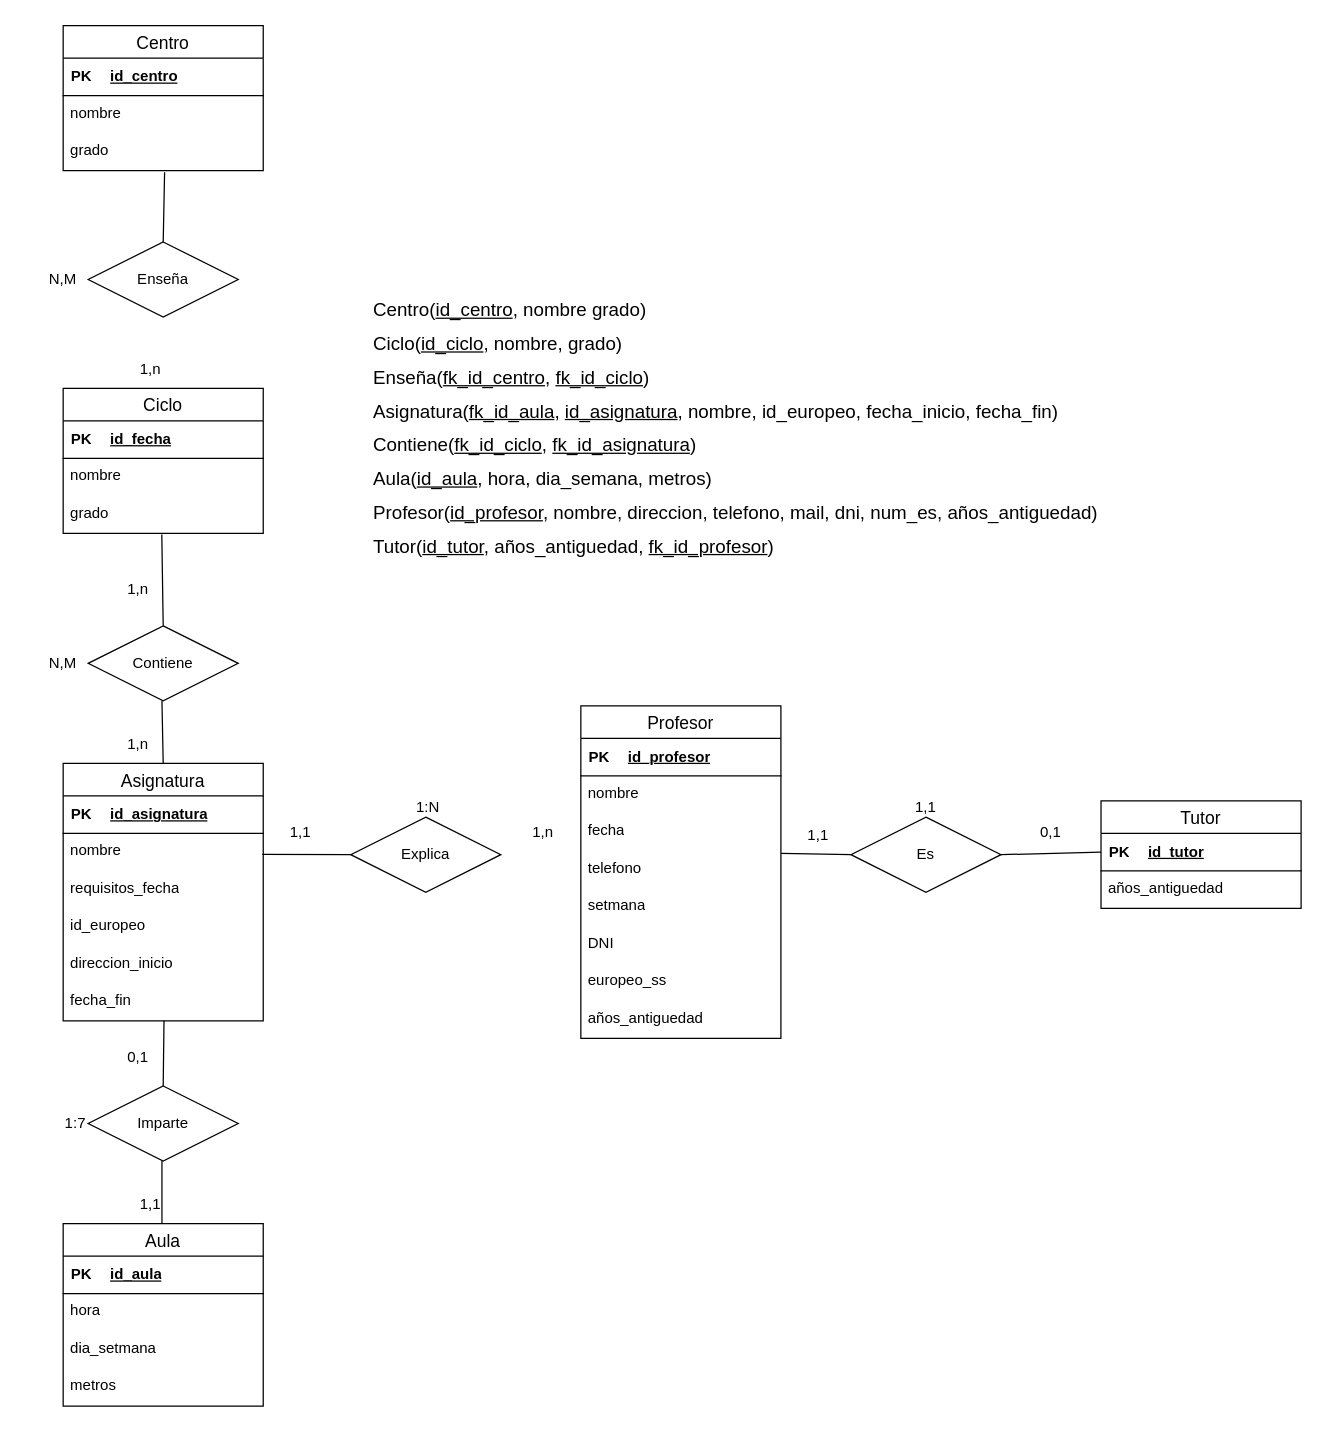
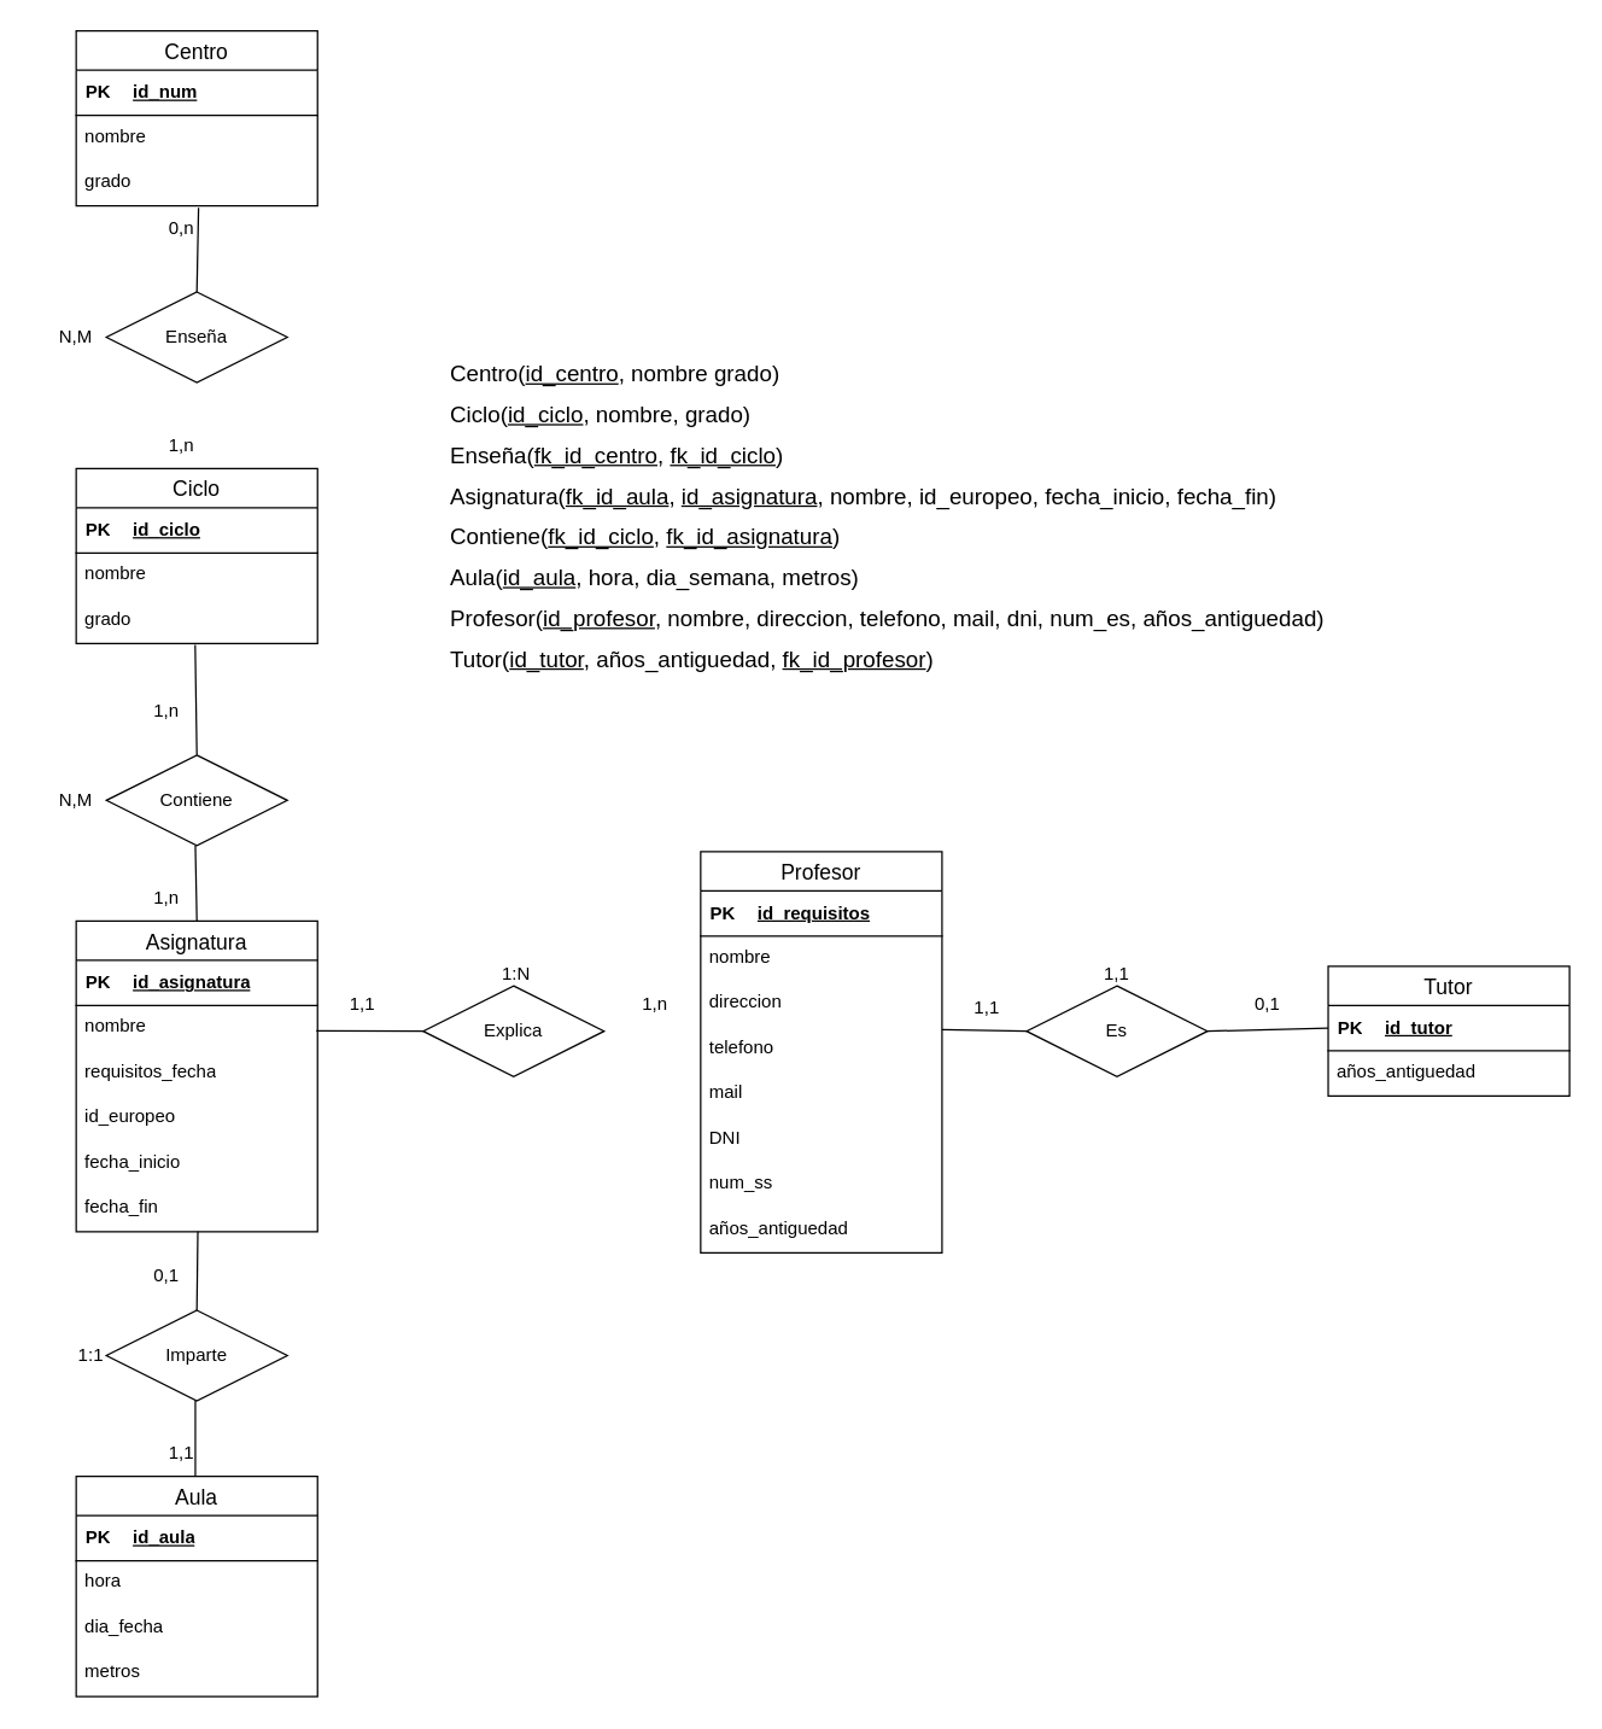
- <mxCell id="31" value="id_centro" style="shape=partialRectangle;connectable=0;fillColor=none;top=0;left=0;bottom=0;right=0;align=left;spacingLeft=6;fontStyle=5;overflow=hidden;whiteSpace=wrap;html=1;" parent="29" vertex="1"><mxGeometry x="30" width="130" height="30" as="geometry"><mxRectangle width="130" height="30" as="alternateBounds" /></mxGeometry></mxCell>
+ <mxCell id="31" value="id_num" style="shape=partialRectangle;connectable=0;fillColor=none;top=0;left=0;bottom=0;right=0;align=left;spacingLeft=6;fontStyle=5;overflow=hidden;whiteSpace=wrap;html=1;" parent="29" vertex="1"><mxGeometry x="30" width="130" height="30" as="geometry"><mxRectangle width="130" height="30" as="alternateBounds" /></mxGeometry></mxCell>
+ <mxCell id="62" value="0,n" style="text;html=1;strokeColor=none;fillColor=none;align=center;verticalAlign=middle;whiteSpace=wrap;rounded=0;" parent="1" vertex="1"><mxGeometry x="90" y="136" width="60" height="30" as="geometry" /></mxCell>
- <mxCell id="24" value="id_fecha" style="shape=partialRectangle;connectable=0;fillColor=none;top=0;left=0;bottom=0;right=0;align=left;spacingLeft=6;fontStyle=5;overflow=hidden;whiteSpace=wrap;html=1;" parent="22" vertex="1"><mxGeometry x="30" width="130" height="30" as="geometry"><mxRectangle width="130" height="30" as="alternateBounds" /></mxGeometry></mxCell>
+ <mxCell id="24" value="id_ciclo" style="shape=partialRectangle;connectable=0;fillColor=none;top=0;left=0;bottom=0;right=0;align=left;spacingLeft=6;fontStyle=5;overflow=hidden;whiteSpace=wrap;html=1;" parent="22" vertex="1"><mxGeometry x="30" width="130" height="30" as="geometry"><mxRectangle width="130" height="30" as="alternateBounds" /></mxGeometry></mxCell>
- <mxCell id="38" value="id_profesor" style="shape=partialRectangle;connectable=0;fillColor=none;top=0;left=0;bottom=0;right=0;align=left;spacingLeft=6;fontStyle=5;overflow=hidden;whiteSpace=wrap;html=1;" parent="36" vertex="1"><mxGeometry x="30" width="130" height="30" as="geometry"><mxRectangle width="130" height="30" as="alternateBounds" /></mxGeometry></mxCell>
+ <mxCell id="38" value="id_requisitos" style="shape=partialRectangle;connectable=0;fillColor=none;top=0;left=0;bottom=0;right=0;align=left;spacingLeft=6;fontStyle=5;overflow=hidden;whiteSpace=wrap;html=1;" parent="36" vertex="1"><mxGeometry x="30" width="130" height="30" as="geometry"><mxRectangle width="130" height="30" as="alternateBounds" /></mxGeometry></mxCell>
- <mxCell id="40" value="fecha" style="text;strokeColor=none;fillColor=none;spacingLeft=4;spacingRight=4;overflow=hidden;rotatable=0;points=[[0,0.5],[1,0.5]];portConstraint=eastwest;fontSize=12;whiteSpace=wrap;html=1;" parent="34" vertex="1"><mxGeometry y="86" width="160" height="30" as="geometry" /></mxCell>
+ <mxCell id="40" value="direccion" style="text;strokeColor=none;fillColor=none;spacingLeft=4;spacingRight=4;overflow=hidden;rotatable=0;points=[[0,0.5],[1,0.5]];portConstraint=eastwest;fontSize=12;whiteSpace=wrap;html=1;" parent="34" vertex="1"><mxGeometry y="86" width="160" height="30" as="geometry" /></mxCell>
- <mxCell id="42" value="setmana" style="text;strokeColor=none;fillColor=none;spacingLeft=4;spacingRight=4;overflow=hidden;rotatable=0;points=[[0,0.5],[1,0.5]];portConstraint=eastwest;fontSize=12;whiteSpace=wrap;html=1;" parent="34" vertex="1"><mxGeometry y="146" width="160" height="30" as="geometry" /></mxCell>
+ <mxCell id="42" value="mail" style="text;strokeColor=none;fillColor=none;spacingLeft=4;spacingRight=4;overflow=hidden;rotatable=0;points=[[0,0.5],[1,0.5]];portConstraint=eastwest;fontSize=12;whiteSpace=wrap;html=1;" parent="34" vertex="1"><mxGeometry y="146" width="160" height="30" as="geometry" /></mxCell>
- <mxCell id="10" value="direccion_inicio" style="text;strokeColor=none;fillColor=none;spacingLeft=4;spacingRight=4;overflow=hidden;rotatable=0;points=[[0,0.5],[1,0.5]];portConstraint=eastwest;fontSize=12;whiteSpace=wrap;html=1;" parent="2" vertex="1"><mxGeometry y="146" width="160" height="30" as="geometry" /></mxCell>
+ <mxCell id="10" value="fecha_inicio" style="text;strokeColor=none;fillColor=none;spacingLeft=4;spacingRight=4;overflow=hidden;rotatable=0;points=[[0,0.5],[1,0.5]];portConstraint=eastwest;fontSize=12;whiteSpace=wrap;html=1;" parent="2" vertex="1"><mxGeometry y="146" width="160" height="30" as="geometry" /></mxCell>
- <mxCell id="44" value="europeo_ss" style="text;strokeColor=none;fillColor=none;spacingLeft=4;spacingRight=4;overflow=hidden;rotatable=0;points=[[0,0.5],[1,0.5]];portConstraint=eastwest;fontSize=12;whiteSpace=wrap;html=1;" parent="34" vertex="1"><mxGeometry y="206" width="160" height="30" as="geometry" /></mxCell>
+ <mxCell id="44" value="num_ss" style="text;strokeColor=none;fillColor=none;spacingLeft=4;spacingRight=4;overflow=hidden;rotatable=0;points=[[0,0.5],[1,0.5]];portConstraint=eastwest;fontSize=12;whiteSpace=wrap;html=1;" parent="34" vertex="1"><mxGeometry y="206" width="160" height="30" as="geometry" /></mxCell>
- <mxCell id="78" value="1:7" style="text;html=1;strokeColor=none;fillColor=none;align=center;verticalAlign=middle;whiteSpace=wrap;rounded=0;" parent="1" vertex="1"><mxGeometry x="30" y="883" width="60" height="30" as="geometry" /></mxCell>
+ <mxCell id="78" value="1:1" style="text;html=1;strokeColor=none;fillColor=none;align=center;verticalAlign=middle;whiteSpace=wrap;rounded=0;" parent="1" vertex="1"><mxGeometry x="30" y="883" width="60" height="30" as="geometry" /></mxCell>
- <mxCell id="18" value="dia_setmana" style="text;strokeColor=none;fillColor=none;spacingLeft=4;spacingRight=4;overflow=hidden;rotatable=0;points=[[0,0.5],[1,0.5]];portConstraint=eastwest;fontSize=12;whiteSpace=wrap;html=1;" parent="12" vertex="1"><mxGeometry y="86" width="160" height="30" as="geometry" /></mxCell>
+ <mxCell id="18" value="dia_fecha" style="text;strokeColor=none;fillColor=none;spacingLeft=4;spacingRight=4;overflow=hidden;rotatable=0;points=[[0,0.5],[1,0.5]];portConstraint=eastwest;fontSize=12;whiteSpace=wrap;html=1;" parent="12" vertex="1"><mxGeometry y="86" width="160" height="30" as="geometry" /></mxCell>
